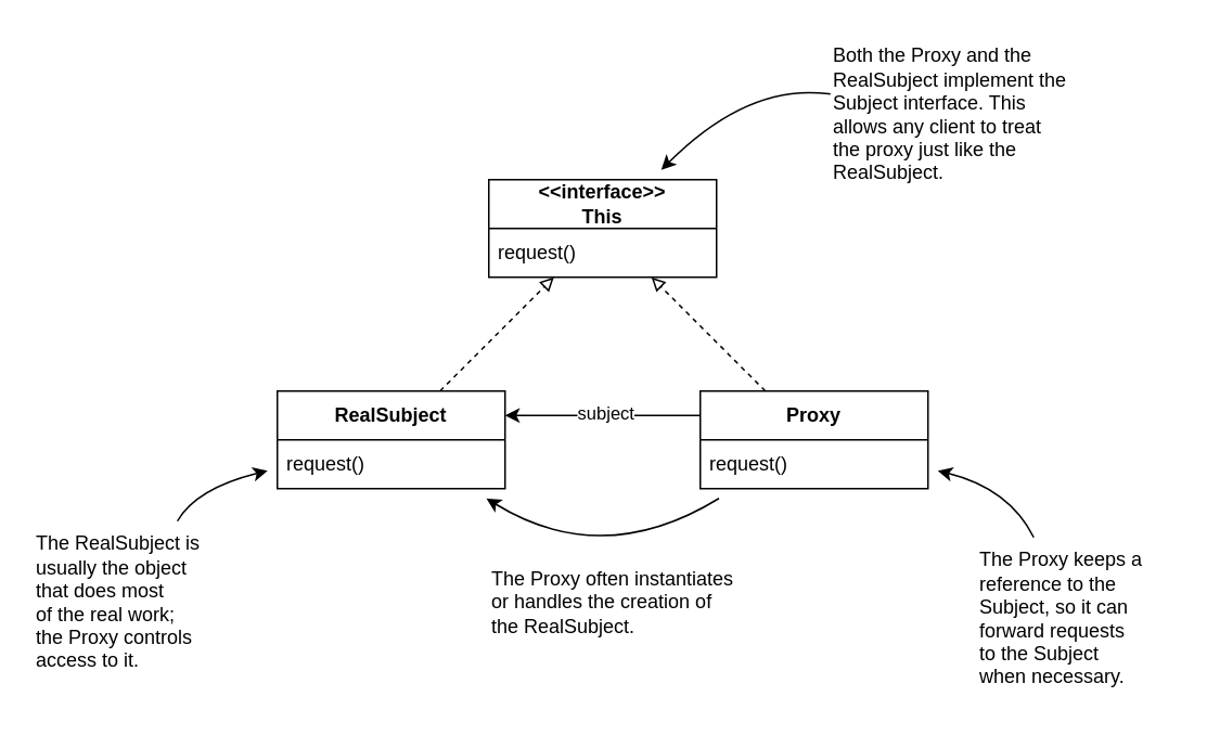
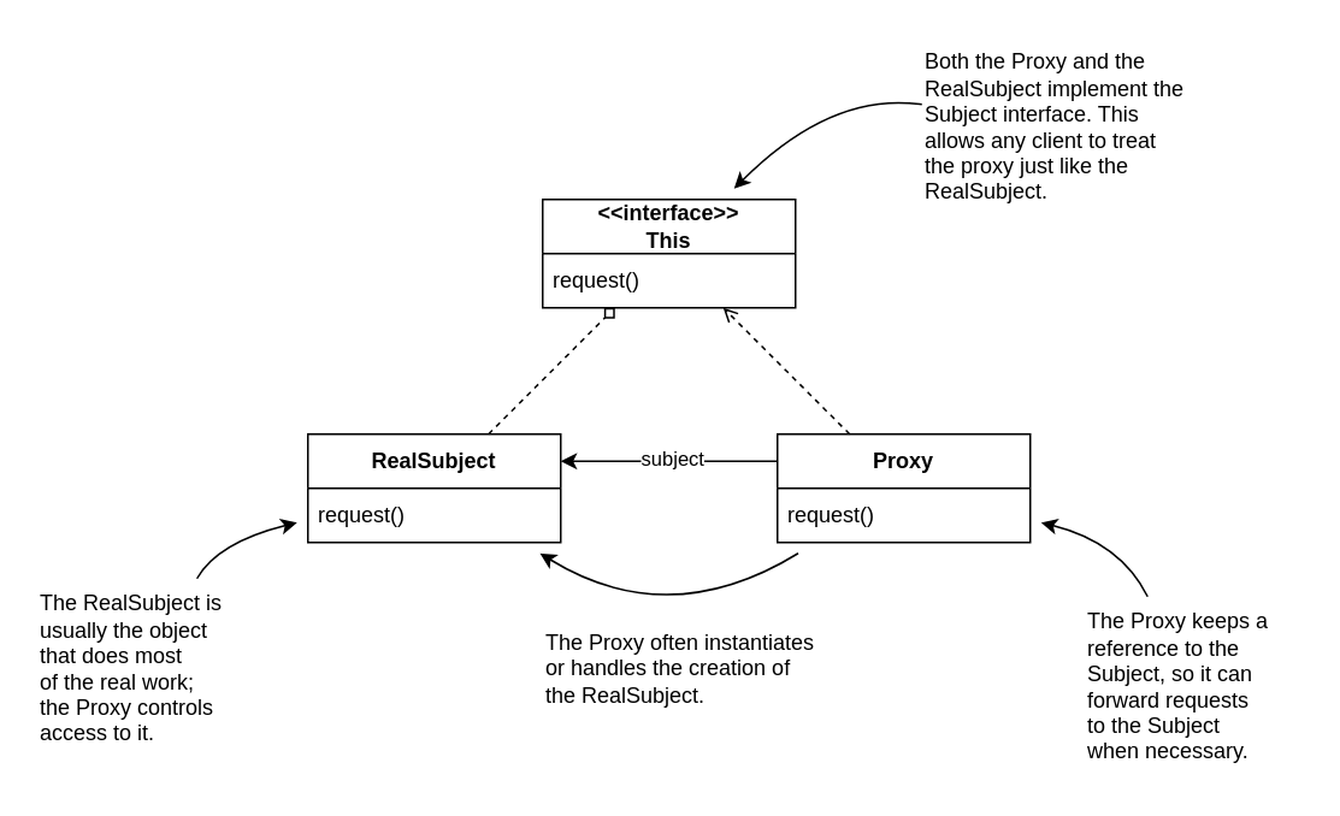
- <mxCell id="9" value="" style="endArrow=block;html=1;rounded=0;endFill=0;dashed=1;" parent="1" source="6" target="2" edge="1"><mxGeometry width="50" height="50" relative="1" as="geometry"><mxPoint x="397" y="250" as="sourcePoint" /><mxPoint x="433" y="210" as="targetPoint" /></mxGeometry></mxCell>
+ <mxCell id="9" value="" style="endArrow=open;html=1;rounded=0;endFill=0;dashed=1;" parent="1" source="6" target="2" edge="1"><mxGeometry width="50" height="50" relative="1" as="geometry"><mxPoint x="397" y="250" as="sourcePoint" /><mxPoint x="433" y="210" as="targetPoint" /></mxGeometry></mxCell>
- <mxCell id="8" value="" style="endArrow=block;html=1;rounded=0;endFill=0;dashed=1;" parent="1" source="4" target="2" edge="1"><mxGeometry width="50" height="50" relative="1" as="geometry"><mxPoint x="180" y="250" as="sourcePoint" /><mxPoint x="230" y="200" as="targetPoint" /></mxGeometry></mxCell>
+ <mxCell id="8" value="" style="endArrow=diamond;html=1;rounded=0;endFill=0;dashed=1;" parent="1" source="4" target="2" edge="1"><mxGeometry width="50" height="50" relative="1" as="geometry"><mxPoint x="180" y="250" as="sourcePoint" /><mxPoint x="230" y="200" as="targetPoint" /></mxGeometry></mxCell>
